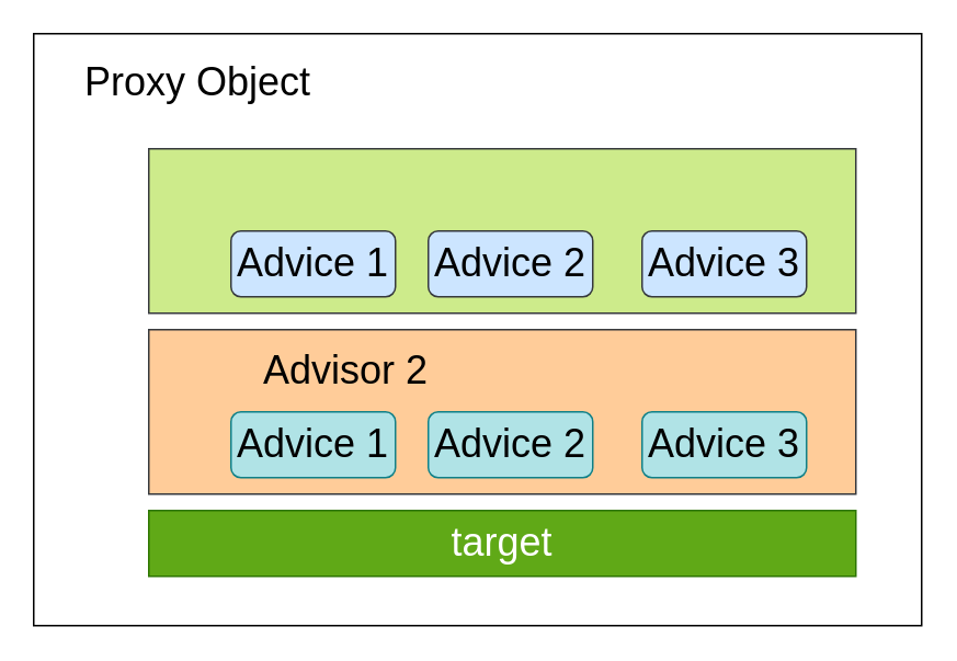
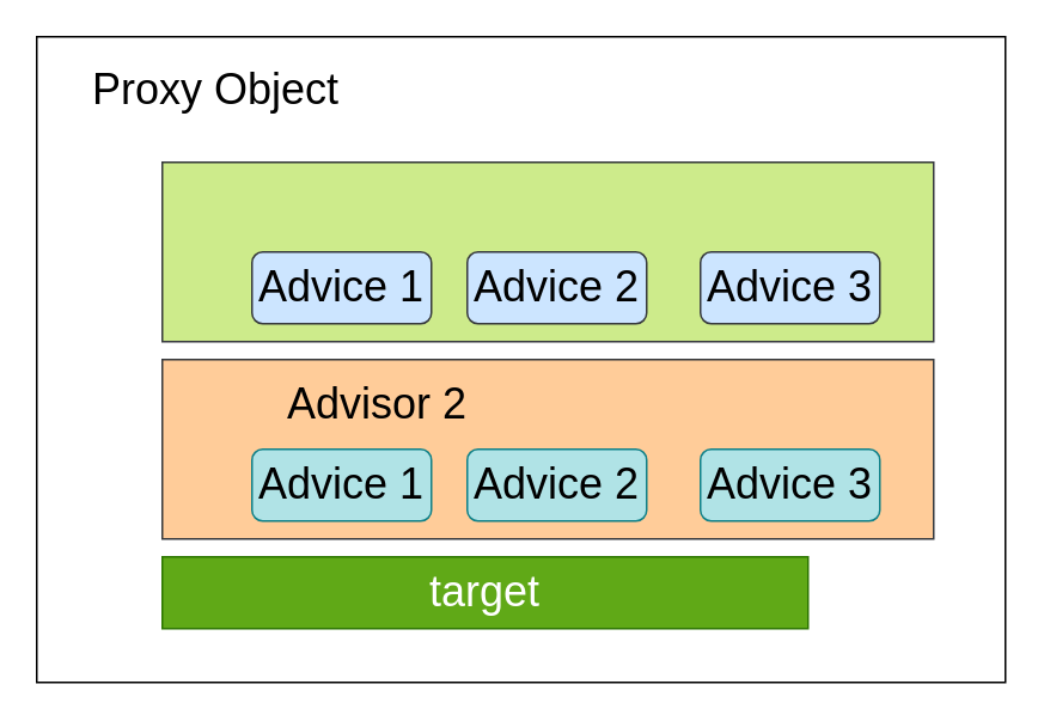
- <mxCell id="3" value="&lt;font style=&quot;font-size: 24px;&quot;&gt;target&lt;/font&gt;" style="rounded=0;whiteSpace=wrap;html=1;fillColor=#60a917;fontColor=#ffffff;strokeColor=#2D7600;" vertex="1" parent="1"><mxGeometry x="90" y="310" width="430" height="40" as="geometry" /></mxCell>
+ <mxCell id="3" value="&lt;font style=&quot;font-size: 24px;&quot;&gt;target&lt;/font&gt;" style="rounded=0;whiteSpace=wrap;html=1;fillColor=#60a917;fontColor=#ffffff;strokeColor=#2D7600;" vertex="1" parent="1"><mxGeometry x="90" y="310" width="360" height="40" as="geometry" /></mxCell>
